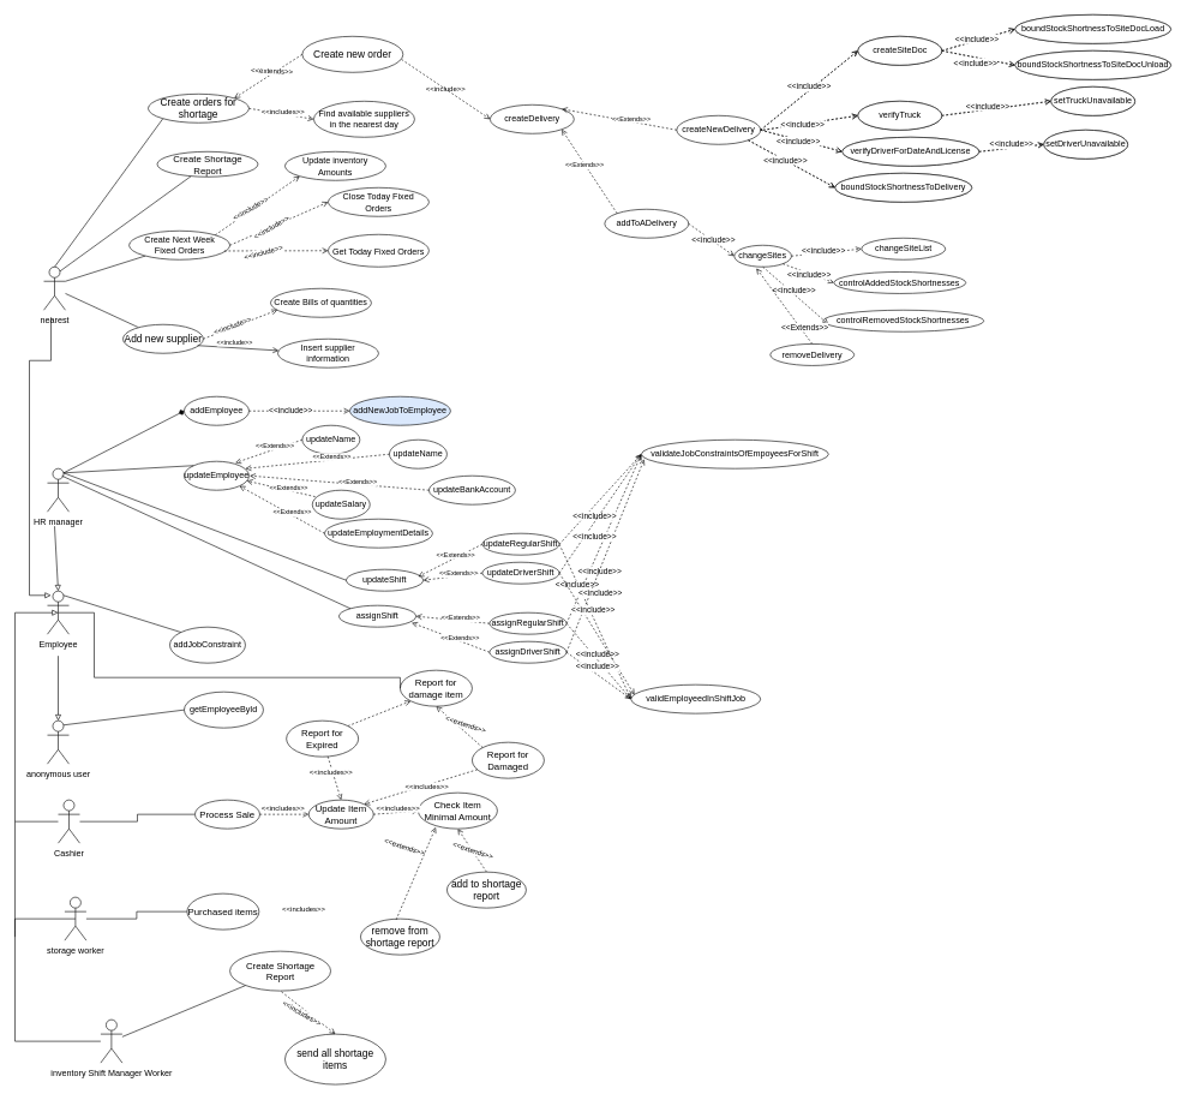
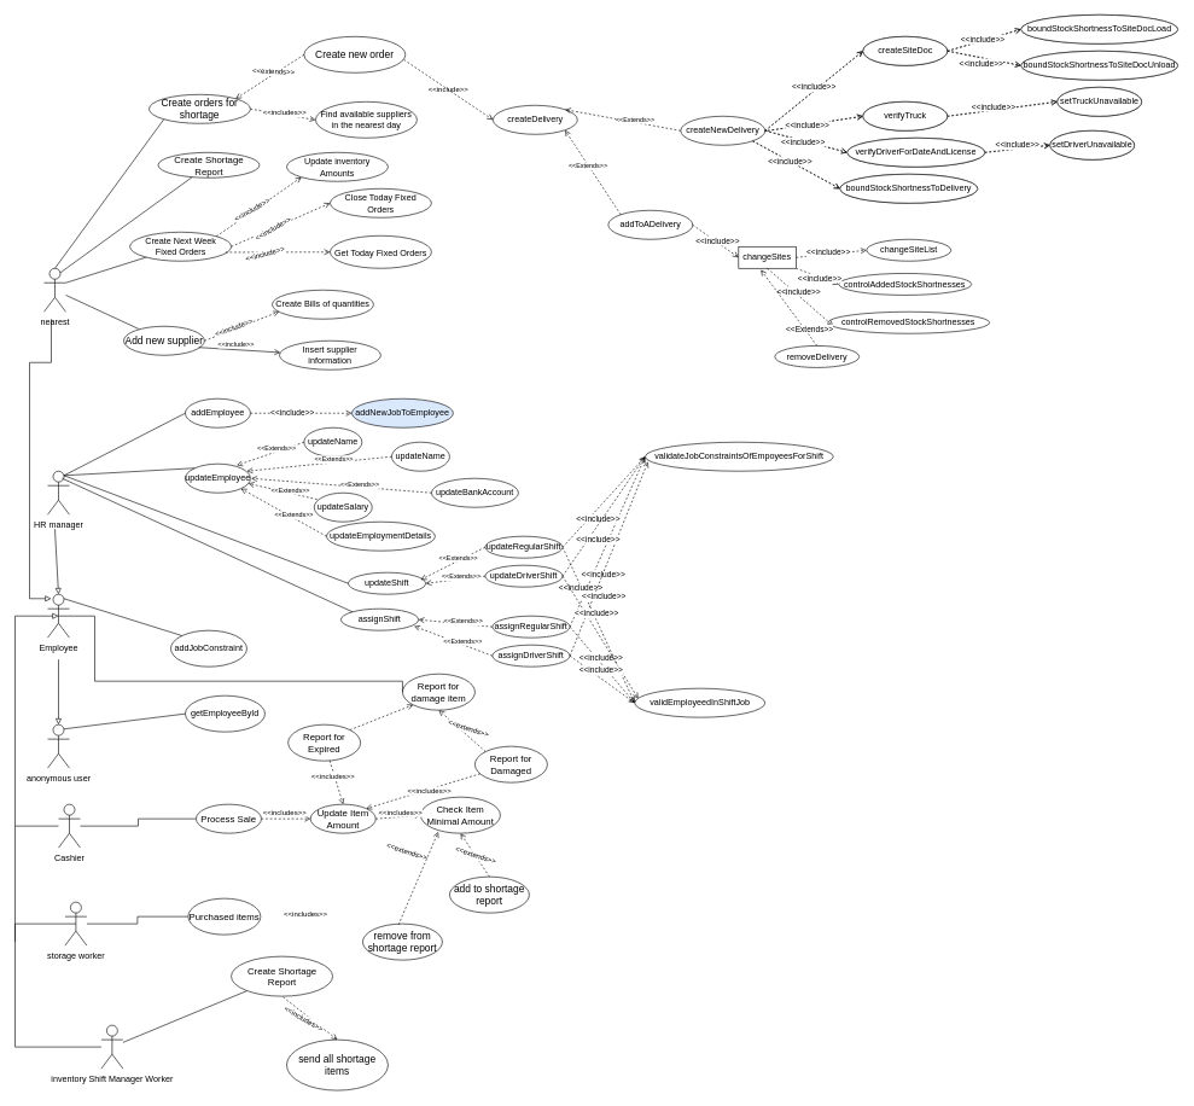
- <mxCell id="120" value="changeSites" style="ellipse;whiteSpace=wrap;html=1;" parent="1" vertex="1"><mxGeometry x="1019.08" y="340" width="79.35" height="30" as="geometry" /></mxCell>
+ <mxCell id="120" value="changeSites" style="whiteSpace=wrap;html=1;rounded=0;" parent="1" vertex="1"><mxGeometry x="1019.08" y="340" width="79.35" height="30" as="geometry" /></mxCell>
- <mxCell id="4" value="" style="endArrow=diamond;html=1;rounded=0;exitX=0.75;exitY=0.1;exitDx=0;exitDy=0;exitPerimeter=0;entryX=0;entryY=0.5;entryDx=0;entryDy=0;" parent="1" source="2" target="3" edge="1"><mxGeometry width="50" height="50" relative="1" as="geometry"><mxPoint x="415" y="770" as="sourcePoint" /><mxPoint x="455" y="720" as="targetPoint" /></mxGeometry></mxCell>
+ <mxCell id="4" value="" style="endArrow=none;html=1;rounded=0;exitX=0.75;exitY=0.1;exitDx=0;exitDy=0;exitPerimeter=0;entryX=0;entryY=0.5;entryDx=0;entryDy=0;" parent="1" source="2" target="3" edge="1"><mxGeometry width="50" height="50" relative="1" as="geometry"><mxPoint x="415" y="770" as="sourcePoint" /><mxPoint x="455" y="720" as="targetPoint" /></mxGeometry></mxCell>
